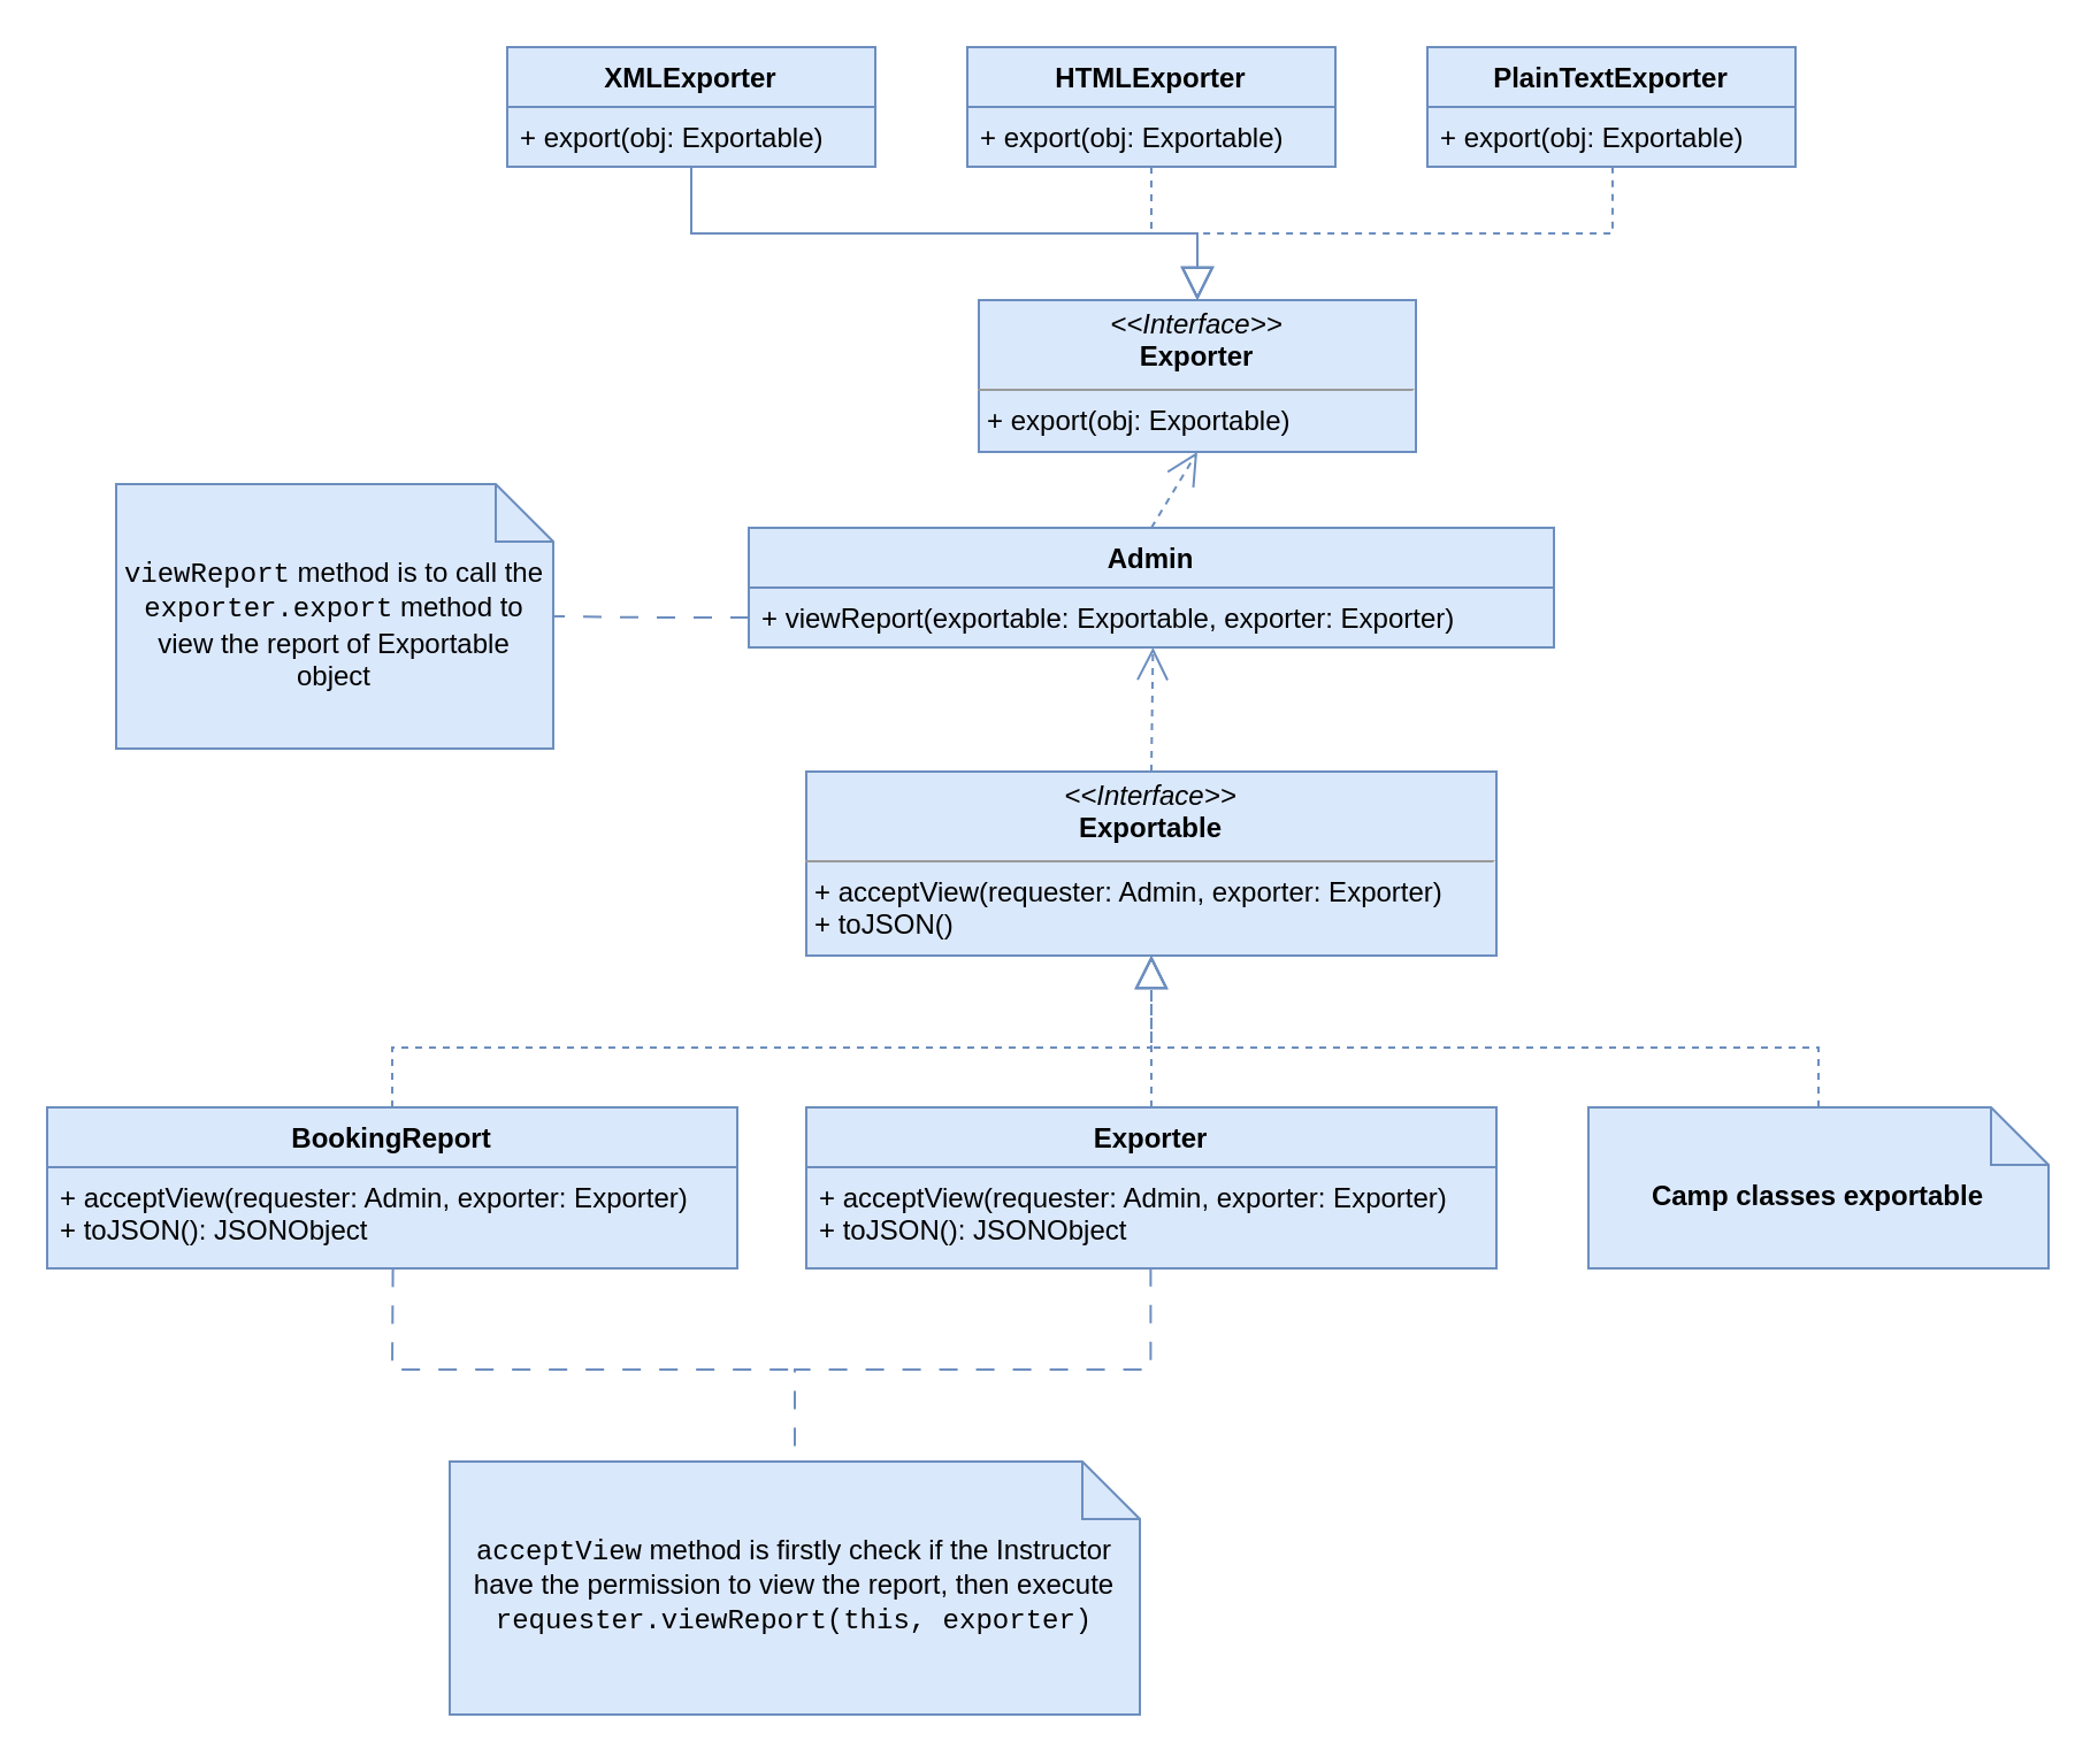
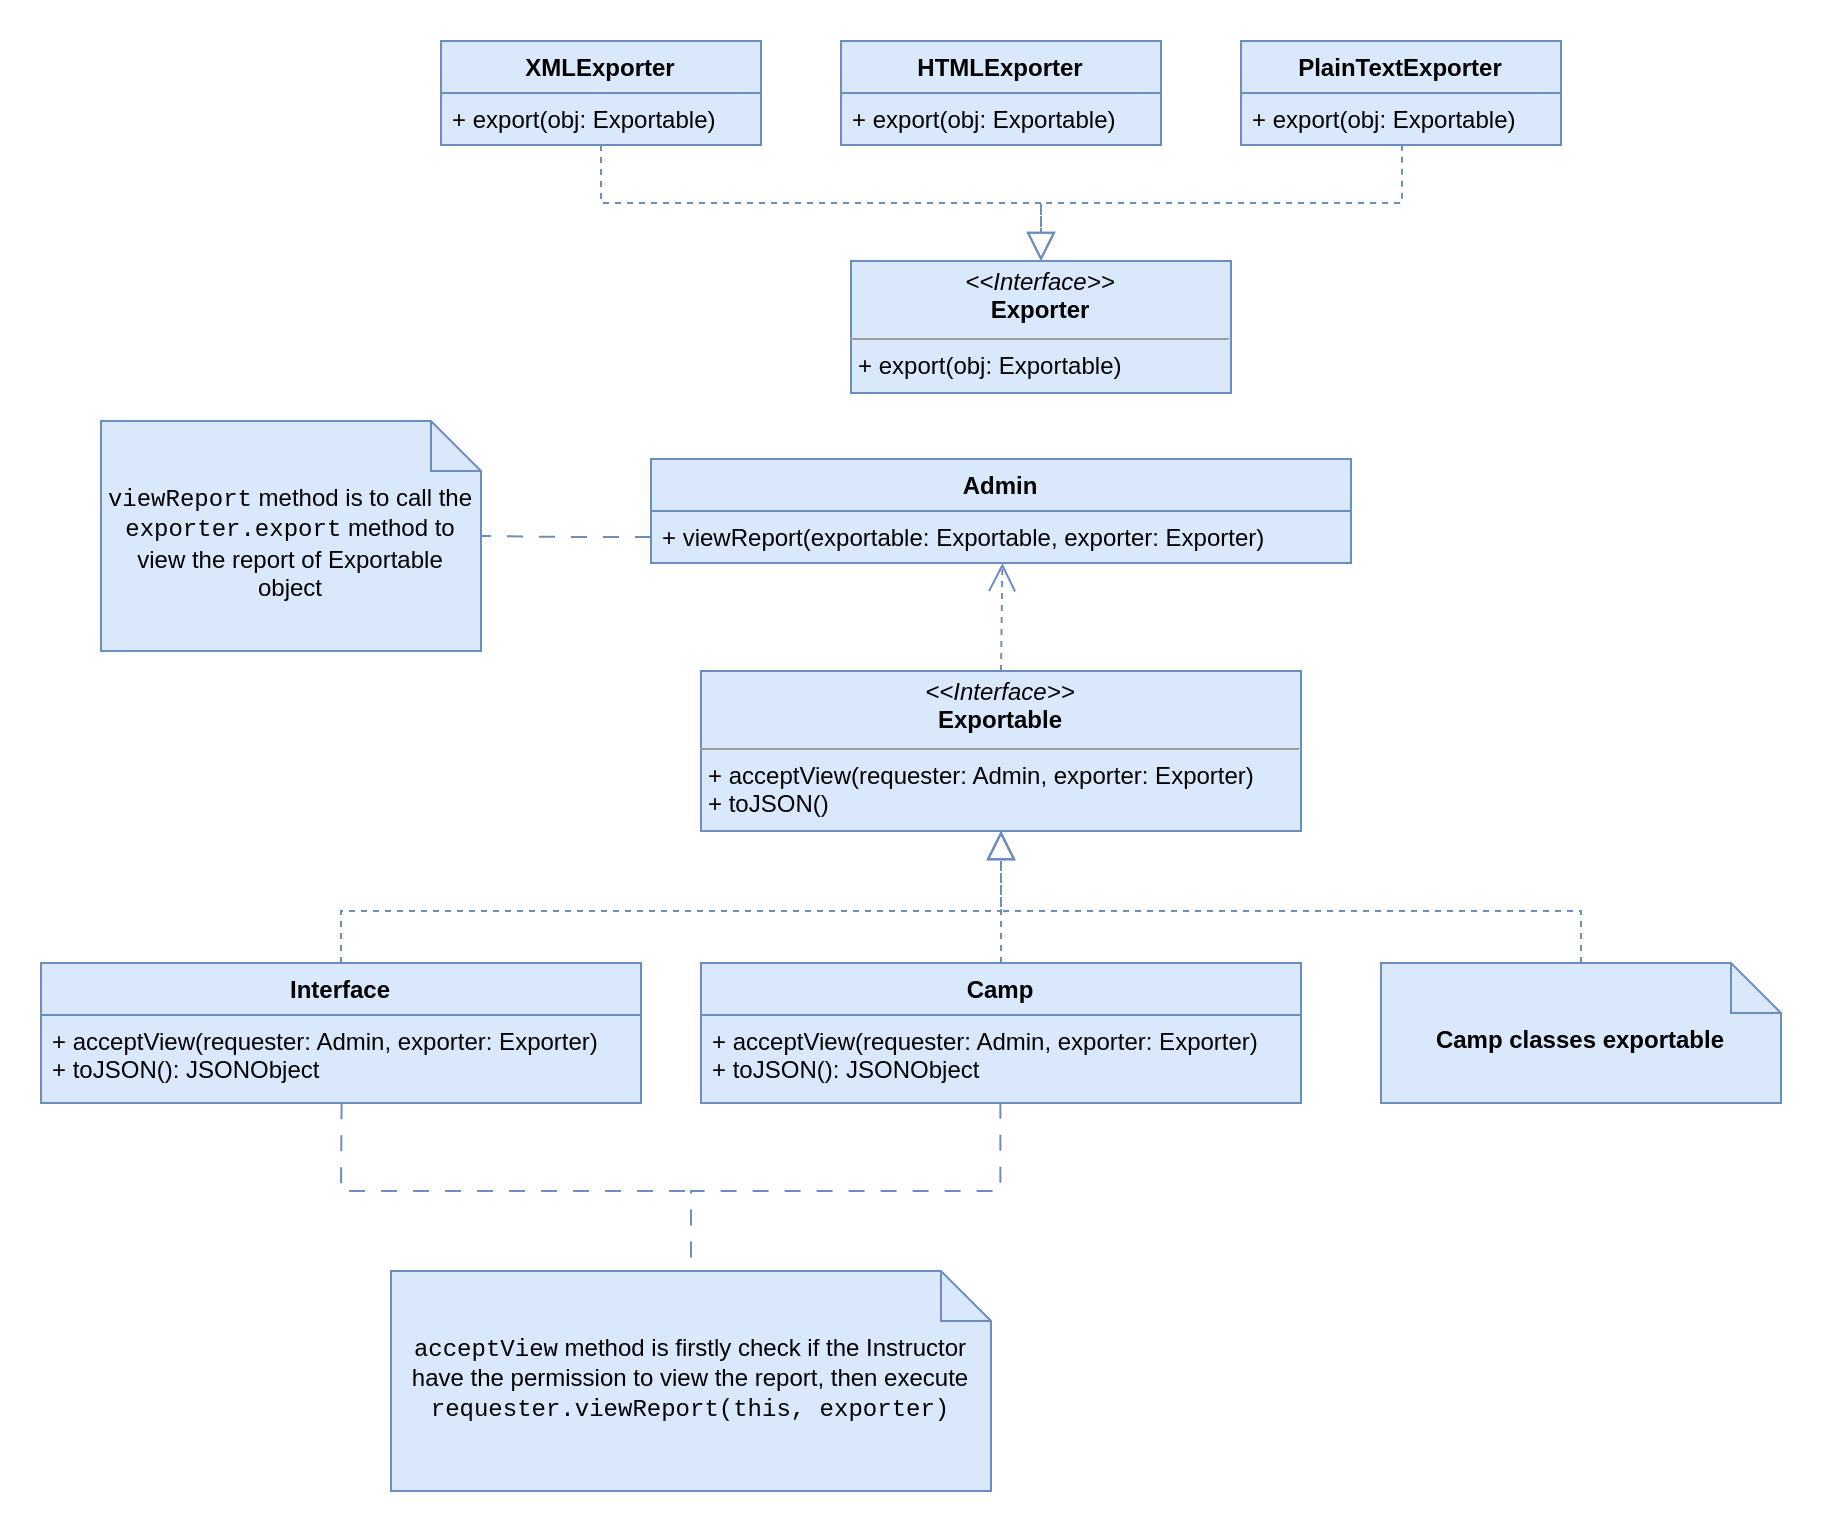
- <mxCell id="27" value="" style="endArrow=block;endFill=0;endSize=12;html=1;rounded=0;entryX=0.5;entryY=0;entryDx=0;entryDy=0;fillColor=#dae8fc;strokeColor=#6c8ebf;exitX=0.5;exitY=1;exitDx=0;exitDy=0;edgeStyle=elbowEdgeStyle;elbow=vertical;dashed=1;" edge="1" parent="1" source="14" target="2"><mxGeometry width="160" relative="1" as="geometry"><mxPoint x="310" y="82" as="sourcePoint" /><mxPoint x="510" y="130" as="targetPoint" /></mxGeometry></mxCell>
- <mxCell id="26" value="" style="endArrow=block;endFill=0;endSize=12;html=1;rounded=0;entryX=0.5;entryY=0;entryDx=0;entryDy=0;fillColor=#dae8fc;strokeColor=#6c8ebf;exitX=0.5;exitY=1;exitDx=0;exitDy=0;edgeStyle=elbowEdgeStyle;elbow=vertical;dashed=0;" edge="1" parent="1" source="4" target="2"><mxGeometry width="160" relative="1" as="geometry"><mxPoint x="250" y="140" as="sourcePoint" /><mxPoint x="395" y="240" as="targetPoint" /></mxGeometry></mxCell>
+ <mxCell id="26" value="" style="endArrow=block;endFill=0;endSize=12;html=1;rounded=0;entryX=0.5;entryY=0;entryDx=0;entryDy=0;fillColor=#dae8fc;strokeColor=#6c8ebf;exitX=0.5;exitY=1;exitDx=0;exitDy=0;edgeStyle=elbowEdgeStyle;elbow=vertical;dashed=1;" edge="1" parent="1" source="4" target="2"><mxGeometry width="160" relative="1" as="geometry"><mxPoint x="250" y="140" as="sourcePoint" /><mxPoint x="395" y="240" as="targetPoint" /></mxGeometry></mxCell>
- <mxCell id="29" value="" style="endArrow=open;endSize=12;dashed=1;html=1;rounded=0;entryX=0.5;entryY=1;entryDx=0;entryDy=0;exitX=0.5;exitY=0;exitDx=0;exitDy=0;fillColor=#dae8fc;strokeColor=#6c8ebf;" edge="1" parent="1" source="10" target="2"><mxGeometry width="160" relative="1" as="geometry"><mxPoint x="510" y="259" as="sourcePoint" /><mxPoint x="511" y="205" as="targetPoint" /></mxGeometry></mxCell>
- <mxCell id="6" value="BookingReport" style="swimlane;fontStyle=1;align=center;verticalAlign=top;childLayout=stackLayout;horizontal=1;startSize=26;horizontalStack=0;resizeParent=1;resizeParentMax=0;resizeLast=0;collapsible=1;marginBottom=0;whiteSpace=wrap;html=1;fillColor=#dae8fc;strokeColor=#6c8ebf;" vertex="1" parent="1"><mxGeometry x="20" y="481" width="300" height="70" as="geometry" /></mxCell>
+ <mxCell id="6" value="Interface" style="swimlane;fontStyle=1;align=center;verticalAlign=top;childLayout=stackLayout;horizontal=1;startSize=26;horizontalStack=0;resizeParent=1;resizeParentMax=0;resizeLast=0;collapsible=1;marginBottom=0;whiteSpace=wrap;html=1;fillColor=#dae8fc;strokeColor=#6c8ebf;" vertex="1" parent="1"><mxGeometry x="20" y="481" width="300" height="70" as="geometry" /></mxCell>
- <mxCell id="8" value="Exporter" style="swimlane;fontStyle=1;align=center;verticalAlign=top;childLayout=stackLayout;horizontal=1;startSize=26;horizontalStack=0;resizeParent=1;resizeParentMax=0;resizeLast=0;collapsible=1;marginBottom=0;whiteSpace=wrap;html=1;fillColor=#dae8fc;strokeColor=#6c8ebf;" vertex="1" parent="1"><mxGeometry x="350" y="481" width="300" height="70" as="geometry" /></mxCell>
+ <mxCell id="8" value="Camp" style="swimlane;fontStyle=1;align=center;verticalAlign=top;childLayout=stackLayout;horizontal=1;startSize=26;horizontalStack=0;resizeParent=1;resizeParentMax=0;resizeLast=0;collapsible=1;marginBottom=0;whiteSpace=wrap;html=1;fillColor=#dae8fc;strokeColor=#6c8ebf;" vertex="1" parent="1"><mxGeometry x="350" y="481" width="300" height="70" as="geometry" /></mxCell>
